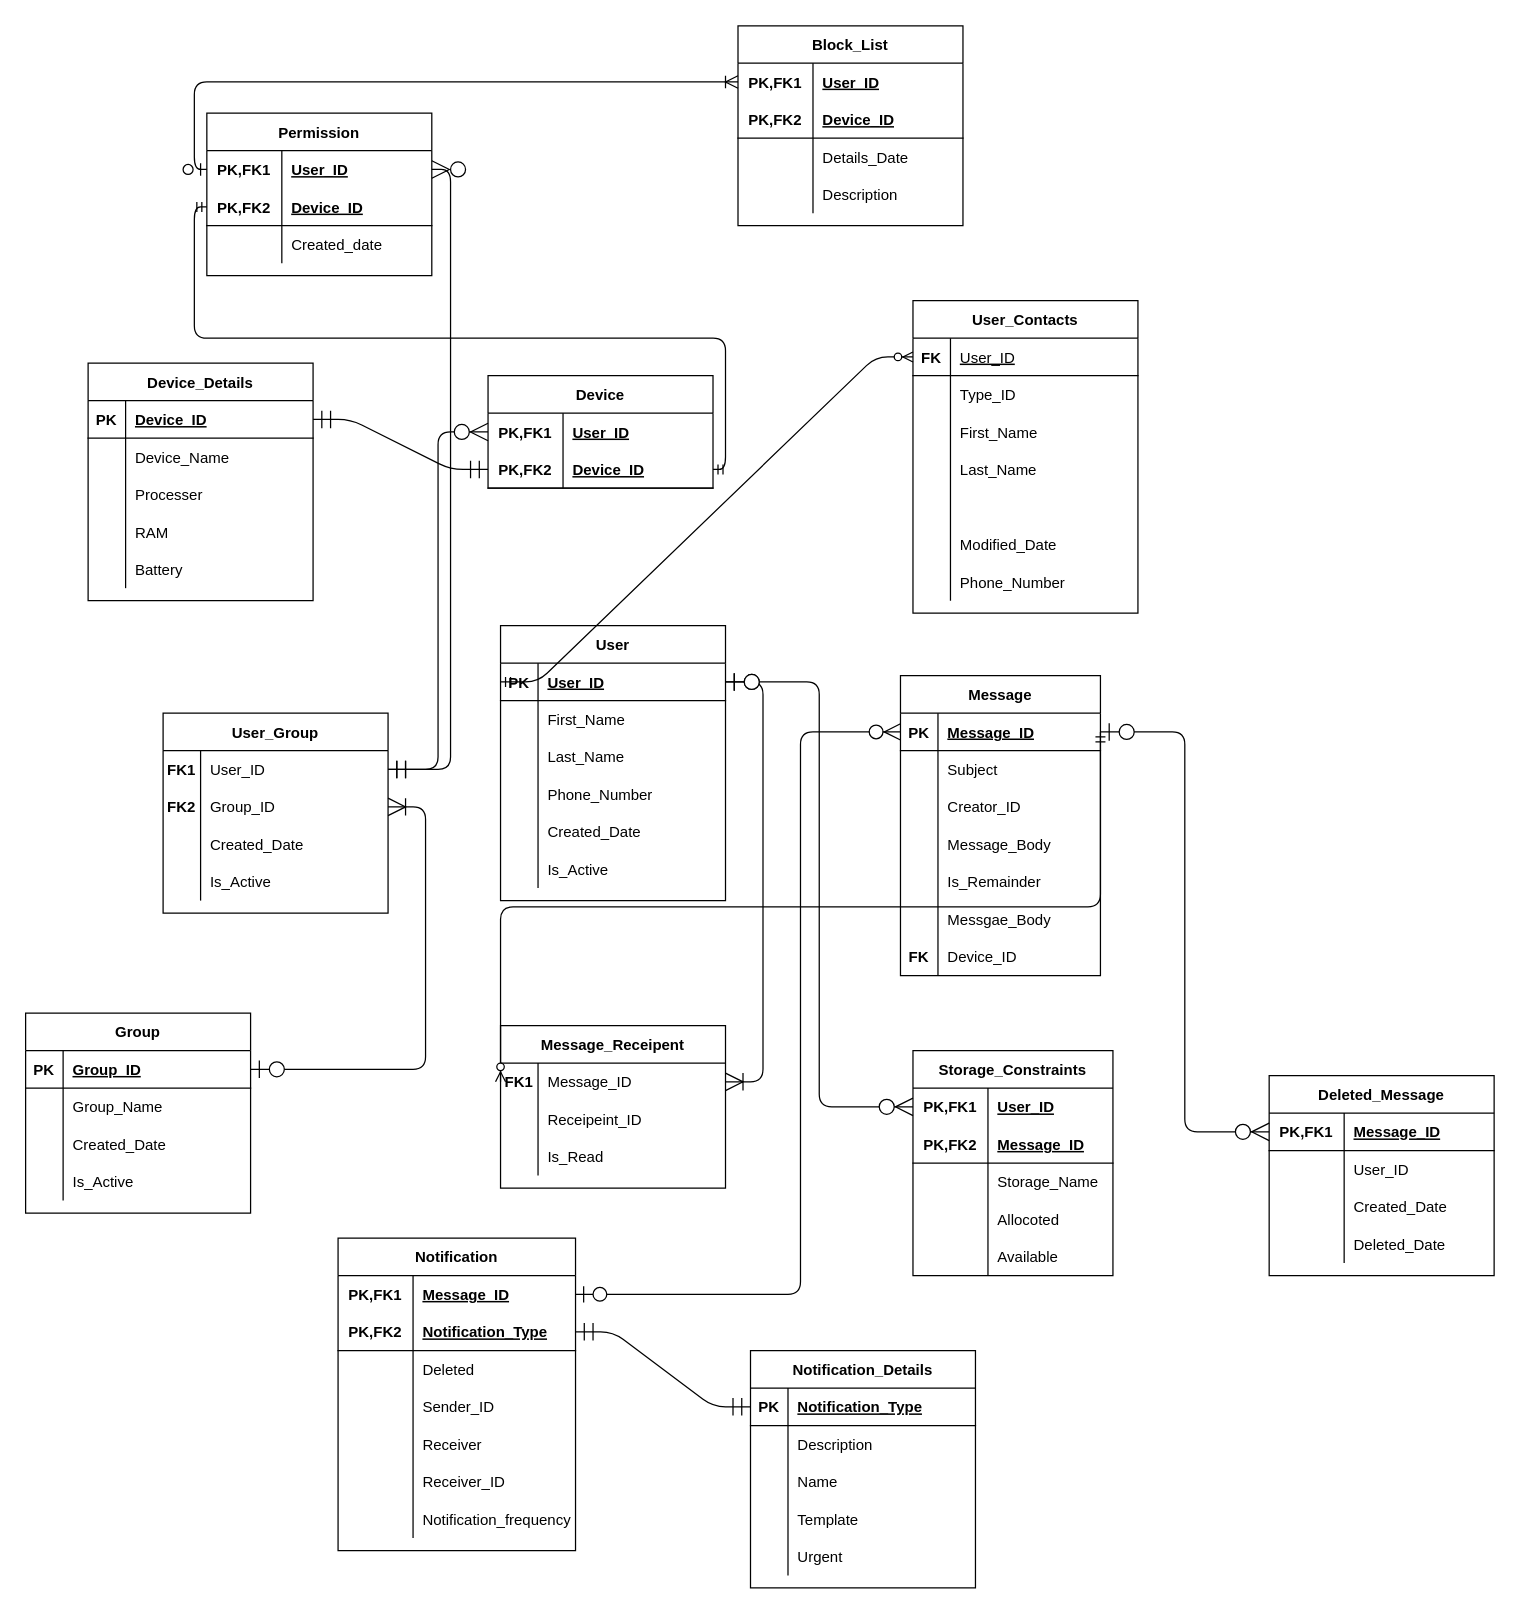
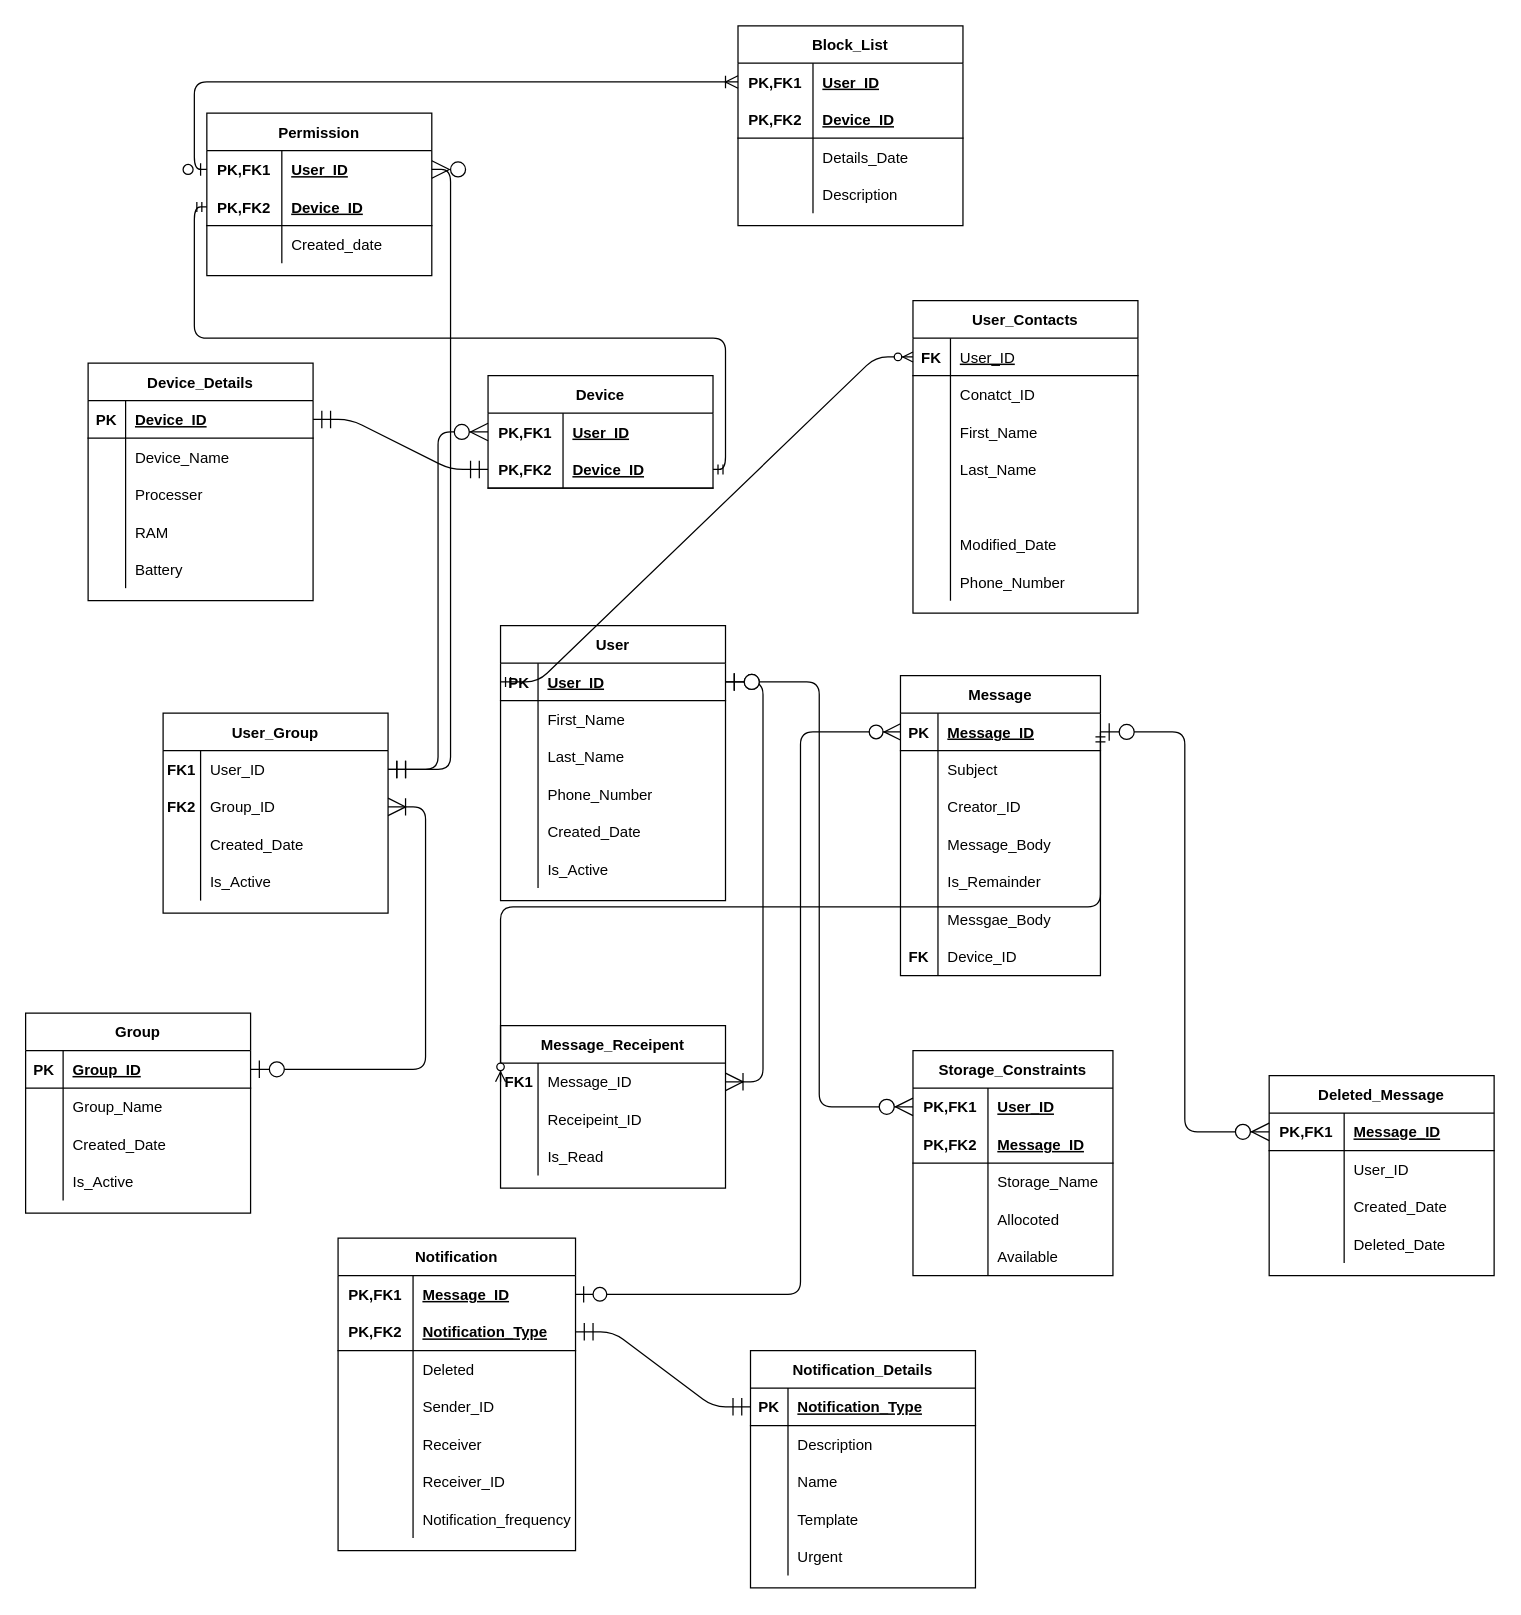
- <mxCell id="136" value="Type_ID" style="shape=partialRectangle;connectable=0;fillColor=none;top=0;left=0;bottom=0;right=0;align=left;spacingLeft=6;overflow=hidden;" parent="134" vertex="1"><mxGeometry x="30" width="150" height="30" as="geometry" /></mxCell>
+ <mxCell id="136" value="Conatct_ID" style="shape=partialRectangle;connectable=0;fillColor=none;top=0;left=0;bottom=0;right=0;align=left;spacingLeft=6;overflow=hidden;" parent="134" vertex="1"><mxGeometry x="30" width="150" height="30" as="geometry" /></mxCell>
